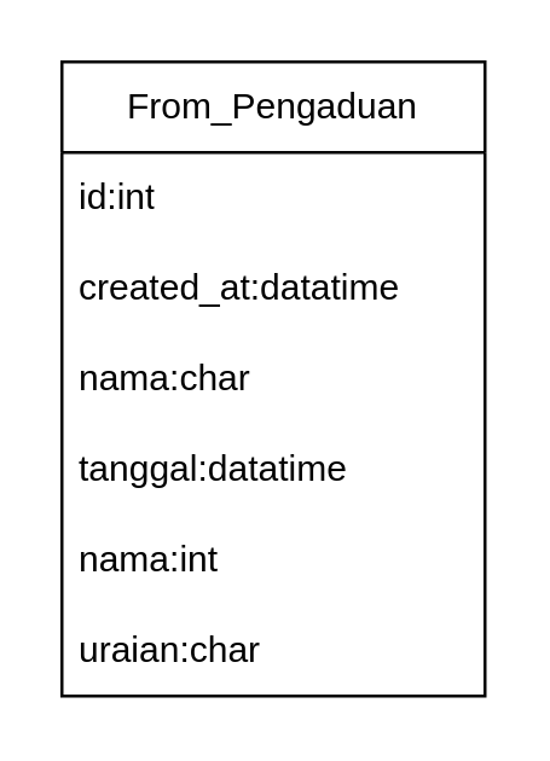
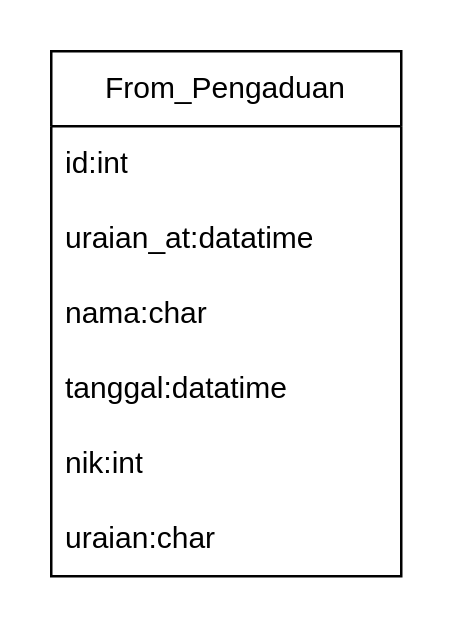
- <mxCell id="4" value="created_at:datatime" style="text;strokeColor=none;fillColor=none;align=left;verticalAlign=middle;spacingLeft=4;spacingRight=4;overflow=hidden;points=[[0,0.5],[1,0.5]];portConstraint=eastwest;rotatable=0;whiteSpace=wrap;html=1;" vertex="1" parent="2"><mxGeometry y="60" width="140" height="30" as="geometry" /></mxCell>
+ <mxCell id="4" value="uraian_at:datatime" style="text;strokeColor=none;fillColor=none;align=left;verticalAlign=middle;spacingLeft=4;spacingRight=4;overflow=hidden;points=[[0,0.5],[1,0.5]];portConstraint=eastwest;rotatable=0;whiteSpace=wrap;html=1;" vertex="1" parent="2"><mxGeometry y="60" width="140" height="30" as="geometry" /></mxCell>
- <mxCell id="7" value="nama:int" style="text;strokeColor=none;fillColor=none;align=left;verticalAlign=middle;spacingLeft=4;spacingRight=4;overflow=hidden;points=[[0,0.5],[1,0.5]];portConstraint=eastwest;rotatable=0;whiteSpace=wrap;html=1;" vertex="1" parent="2"><mxGeometry y="150" width="140" height="30" as="geometry" /></mxCell>
+ <mxCell id="7" value="nik:int" style="text;strokeColor=none;fillColor=none;align=left;verticalAlign=middle;spacingLeft=4;spacingRight=4;overflow=hidden;points=[[0,0.5],[1,0.5]];portConstraint=eastwest;rotatable=0;whiteSpace=wrap;html=1;" vertex="1" parent="2"><mxGeometry y="150" width="140" height="30" as="geometry" /></mxCell>
